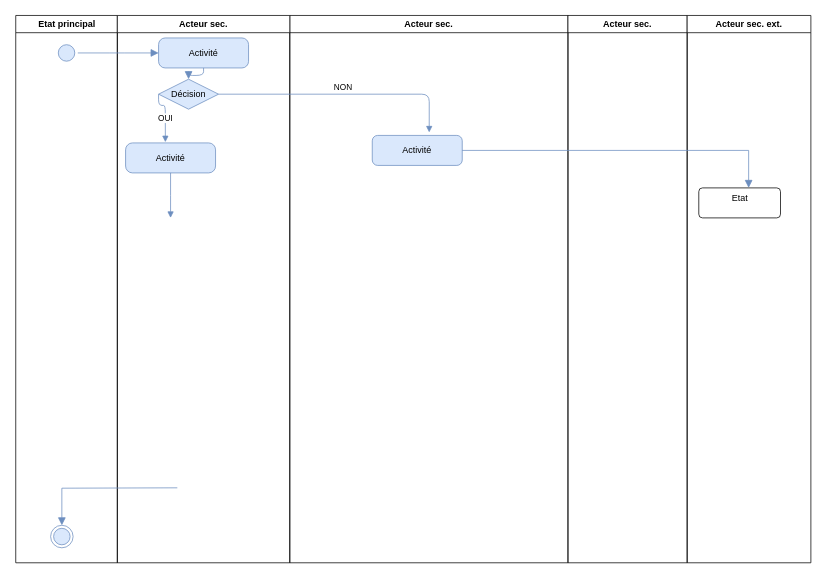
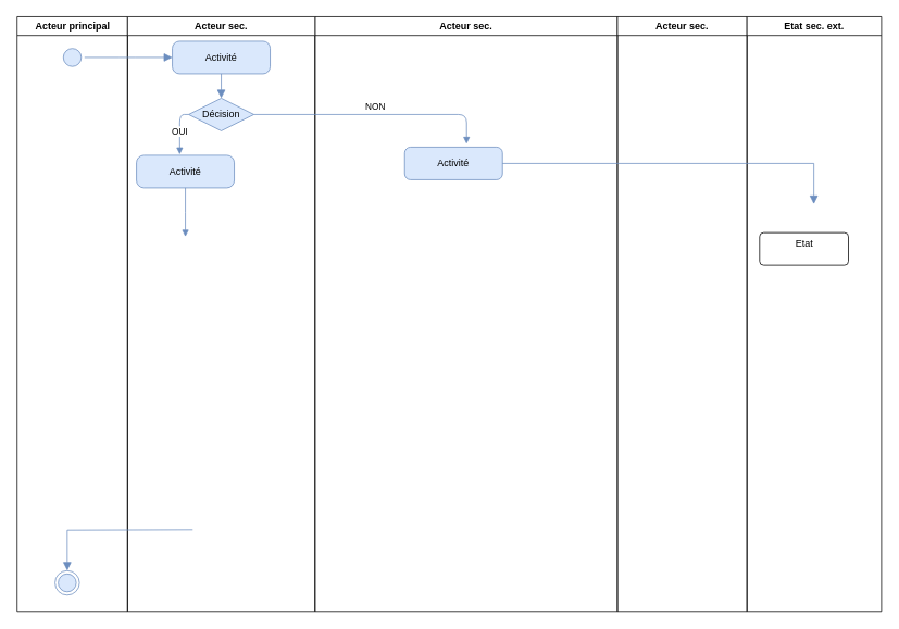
- <mxCell id="2" value="Etat principal" style="swimlane;whiteSpace=wrap;sketch=0;container=0;" parent="1" vertex="1"><mxGeometry x="20.5" y="20" width="135.5" height="730" as="geometry" /></mxCell>
+ <mxCell id="2" value="Acteur principal" style="swimlane;whiteSpace=wrap;sketch=0;container=0;" parent="1" vertex="1"><mxGeometry x="20.5" y="20" width="135.5" height="730" as="geometry" /></mxCell>
- <mxCell id="15" value="Acteur sec. ext." style="swimlane;whiteSpace=wrap;container=0;" parent="1" vertex="1"><mxGeometry x="916" y="20" width="165" height="730" as="geometry" /></mxCell>
+ <mxCell id="15" value="Etat sec. ext." style="swimlane;whiteSpace=wrap;container=0;" parent="1" vertex="1"><mxGeometry x="916" y="20" width="165" height="730" as="geometry" /></mxCell>
- <mxCell id="12" value="Décision" style="rhombus;whiteSpace=wrap;html=1;fillColor=#dae8fc;strokeColor=#6c8ebf;hachureGap=4;pointerEvents=0;" parent="8" vertex="1"><mxGeometry x="55" y="85" width="80" height="40" as="geometry" /></mxCell>
+ <mxCell id="12" value="Décision" style="rhombus;whiteSpace=wrap;html=1;fillColor=#dae8fc;strokeColor=#6c8ebf;hachureGap=4;pointerEvents=0;" parent="8" vertex="1"><mxGeometry x="75" y="100" width="80" height="40" as="geometry" /></mxCell>
- <mxCell id="16" value="Etat" style="html=1;align=center;verticalAlign=top;rounded=1;absoluteArcSize=1;arcSize=10;dashed=0;hachureGap=4;pointerEvents=0;" parent="15" vertex="1"><mxGeometry x="15.5" y="230" width="109" height="40" as="geometry" /></mxCell>
+ <mxCell id="16" value="Etat" style="html=1;align=center;verticalAlign=top;rounded=1;absoluteArcSize=1;arcSize=10;dashed=0;hachureGap=4;pointerEvents=0;" parent="15" vertex="1"><mxGeometry x="15.5" y="265" width="109" height="40" as="geometry" /></mxCell>
